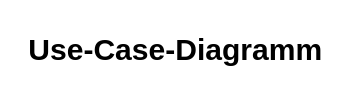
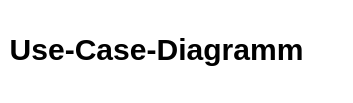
- <mxCell id="2" value="&lt;h1&gt;Use-Case-Diagramm&lt;/h1&gt;" style="text;html=1;strokeColor=none;fillColor=none;align=center;verticalAlign=middle;whiteSpace=wrap;rounded=0;" vertex="1" parent="1"><mxGeometry x="20" y="20" width="240" height="40" as="geometry" /></mxCell>
+ <mxCell id="2" value="&lt;h1&gt;Use-Case-Diagramm&lt;/h1&gt;" style="text;html=1;strokeColor=none;fillColor=none;align=center;verticalAlign=middle;whiteSpace=wrap;rounded=0;" vertex="1" parent="1"><mxGeometry x="5" y="20" width="240" height="40" as="geometry" /></mxCell>
